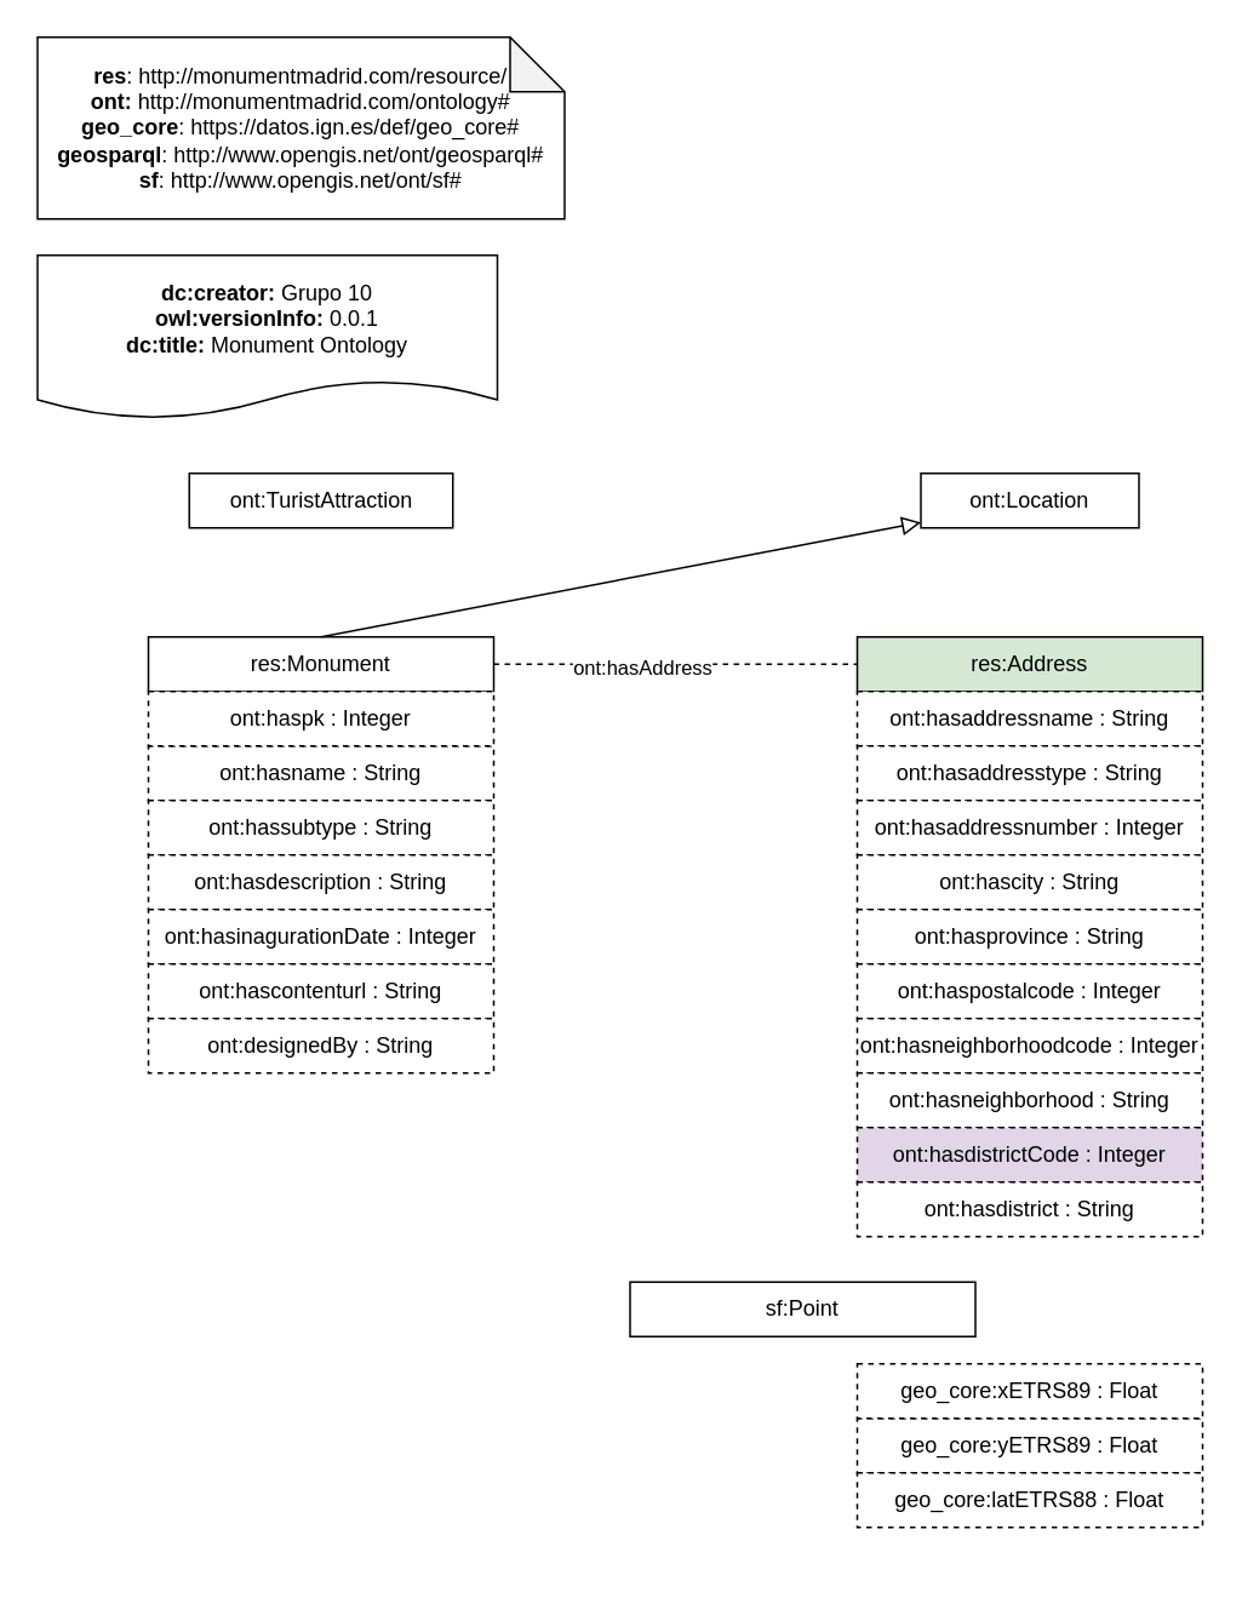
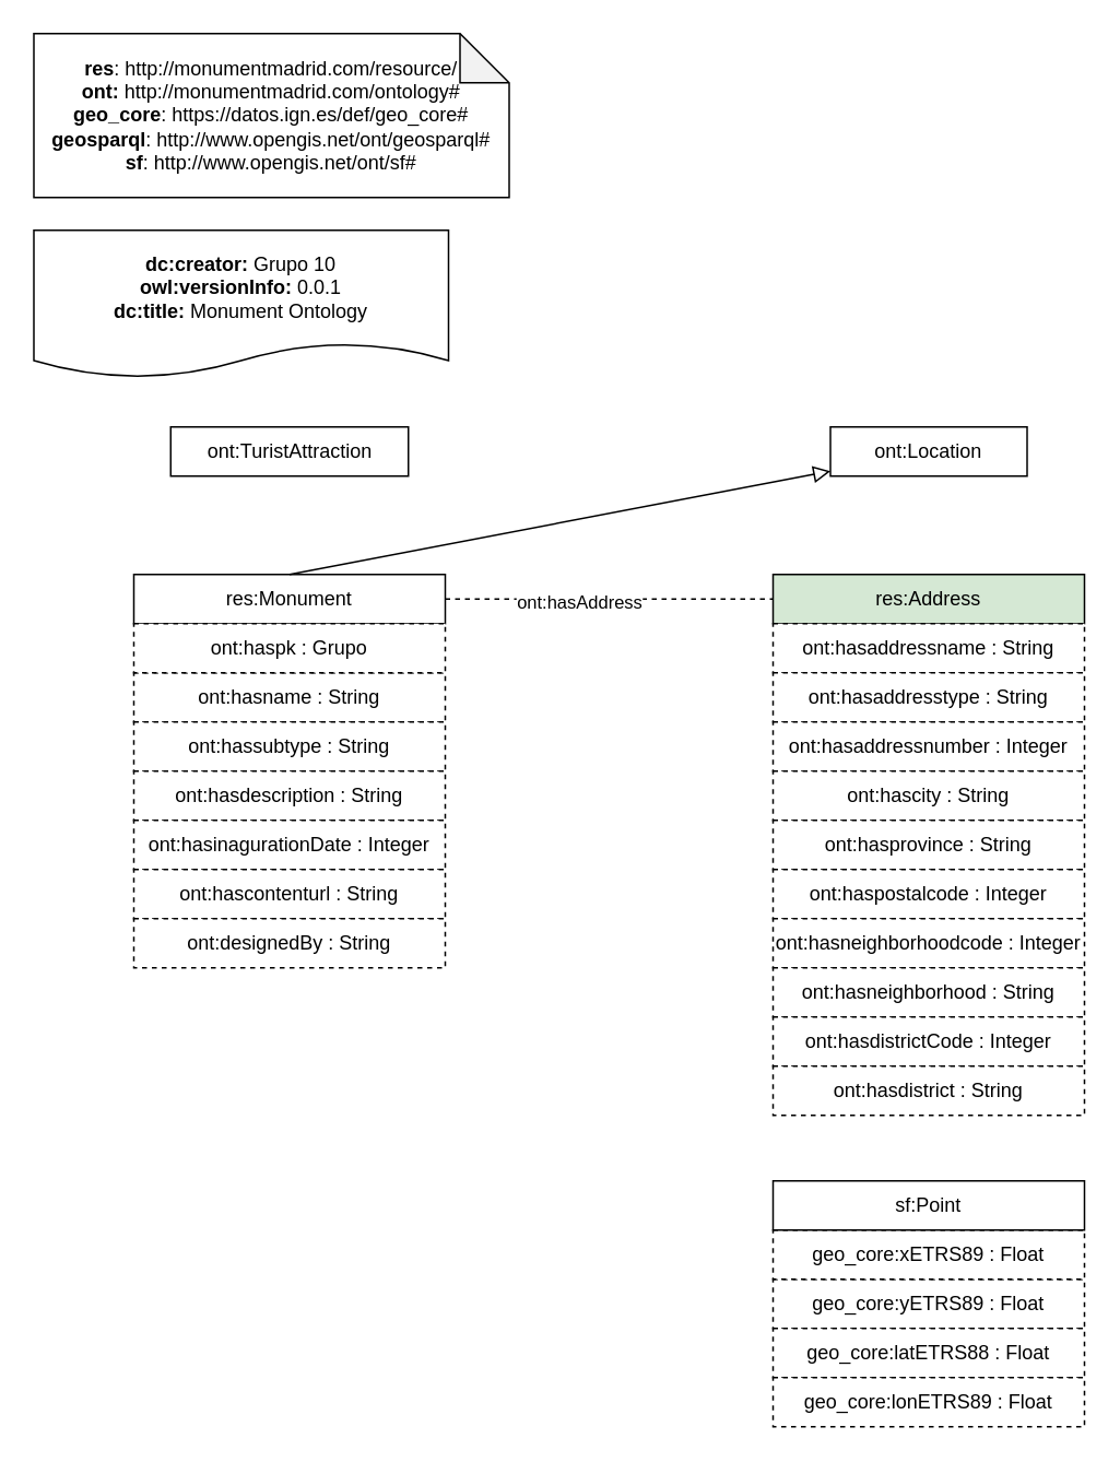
- <mxCell id="12" value="ont:haspk : Integer" style="rounded=0;whiteSpace=wrap;html=1;snapToPoint=1;points=[[0.1,0],[0.2,0],[0.3,0],[0.4,0],[0.5,0],[0.6,0],[0.7,0],[0.8,0],[0.9,0],[0,0.1],[0,0.3],[0,0.5],[0,0.7],[0,0.9],[0.1,1],[0.2,1],[0.3,1],[0.4,1],[0.5,1],[0.6,1],[0.7,1],[0.8,1],[0.9,1],[1,0.1],[1,0.3],[1,0.5],[1,0.7],[1,0.9]];dashed=1;" parent="1" vertex="1"><mxGeometry x="81" y="380" width="190" height="30" as="geometry" /></mxCell>
+ <mxCell id="12" value="ont:haspk : Grupo" style="rounded=0;whiteSpace=wrap;html=1;snapToPoint=1;points=[[0.1,0],[0.2,0],[0.3,0],[0.4,0],[0.5,0],[0.6,0],[0.7,0],[0.8,0],[0.9,0],[0,0.1],[0,0.3],[0,0.5],[0,0.7],[0,0.9],[0.1,1],[0.2,1],[0.3,1],[0.4,1],[0.5,1],[0.6,1],[0.7,1],[0.8,1],[0.9,1],[1,0.1],[1,0.3],[1,0.5],[1,0.7],[1,0.9]];dashed=1;" parent="1" vertex="1"><mxGeometry x="81" y="380" width="190" height="30" as="geometry" /></mxCell>
- <mxCell id="22" value="ont:hasdistrictCode : Integer" style="rounded=0;whiteSpace=wrap;html=1;snapToPoint=1;points=[[0.1,0],[0.2,0],[0.3,0],[0.4,0],[0.5,0],[0.6,0],[0.7,0],[0.8,0],[0.9,0],[0,0.1],[0,0.3],[0,0.5],[0,0.7],[0,0.9],[0.1,1],[0.2,1],[0.3,1],[0.4,1],[0.5,1],[0.6,1],[0.7,1],[0.8,1],[0.9,1],[1,0.1],[1,0.3],[1,0.5],[1,0.7],[1,0.9]];dashed=1;fillColor=#e1d5e7;" parent="1" vertex="1"><mxGeometry x="471" y="620" width="190" height="30" as="geometry" /></mxCell>
+ <mxCell id="22" value="ont:hasdistrictCode : Integer" style="rounded=0;whiteSpace=wrap;html=1;snapToPoint=1;points=[[0.1,0],[0.2,0],[0.3,0],[0.4,0],[0.5,0],[0.6,0],[0.7,0],[0.8,0],[0.9,0],[0,0.1],[0,0.3],[0,0.5],[0,0.7],[0,0.9],[0.1,1],[0.2,1],[0.3,1],[0.4,1],[0.5,1],[0.6,1],[0.7,1],[0.8,1],[0.9,1],[1,0.1],[1,0.3],[1,0.5],[1,0.7],[1,0.9]];dashed=1;" parent="1" vertex="1"><mxGeometry x="471" y="620" width="190" height="30" as="geometry" /></mxCell>
- <mxCell id="30" value="sf:Point" style="rounded=0;whiteSpace=wrap;html=1;snapToPoint=1;points=[[0.1,0],[0.2,0],[0.3,0],[0.4,0],[0.5,0],[0.6,0],[0.7,0],[0.8,0],[0.9,0],[0,0.1],[0,0.3],[0,0.5],[0,0.7],[0,0.9],[0.1,1],[0.2,1],[0.3,1],[0.4,1],[0.5,1],[0.6,1],[0.7,1],[0.8,1],[0.9,1],[1,0.1],[1,0.3],[1,0.5],[1,0.7],[1,0.9]];" parent="1" vertex="1"><mxGeometry x="346" y="705" width="190" height="30" as="geometry" /></mxCell>
+ <mxCell id="30" value="sf:Point" style="rounded=0;whiteSpace=wrap;html=1;snapToPoint=1;points=[[0.1,0],[0.2,0],[0.3,0],[0.4,0],[0.5,0],[0.6,0],[0.7,0],[0.8,0],[0.9,0],[0,0.1],[0,0.3],[0,0.5],[0,0.7],[0,0.9],[0.1,1],[0.2,1],[0.3,1],[0.4,1],[0.5,1],[0.6,1],[0.7,1],[0.8,1],[0.9,1],[1,0.1],[1,0.3],[1,0.5],[1,0.7],[1,0.9]];" parent="1" vertex="1"><mxGeometry x="471" y="720" width="190" height="30" as="geometry" /></mxCell>
+ <mxCell id="31" value="geo_core:lonETRS89 : Float" style="rounded=0;whiteSpace=wrap;html=1;snapToPoint=1;points=[[0.1,0],[0.2,0],[0.3,0],[0.4,0],[0.5,0],[0.6,0],[0.7,0],[0.8,0],[0.9,0],[0,0.1],[0,0.3],[0,0.5],[0,0.7],[0,0.9],[0.1,1],[0.2,1],[0.3,1],[0.4,1],[0.5,1],[0.6,1],[0.7,1],[0.8,1],[0.9,1],[1,0.1],[1,0.3],[1,0.5],[1,0.7],[1,0.9]];dashed=1;" parent="1" vertex="1"><mxGeometry x="471" y="840" width="190" height="30" as="geometry" /></mxCell>
